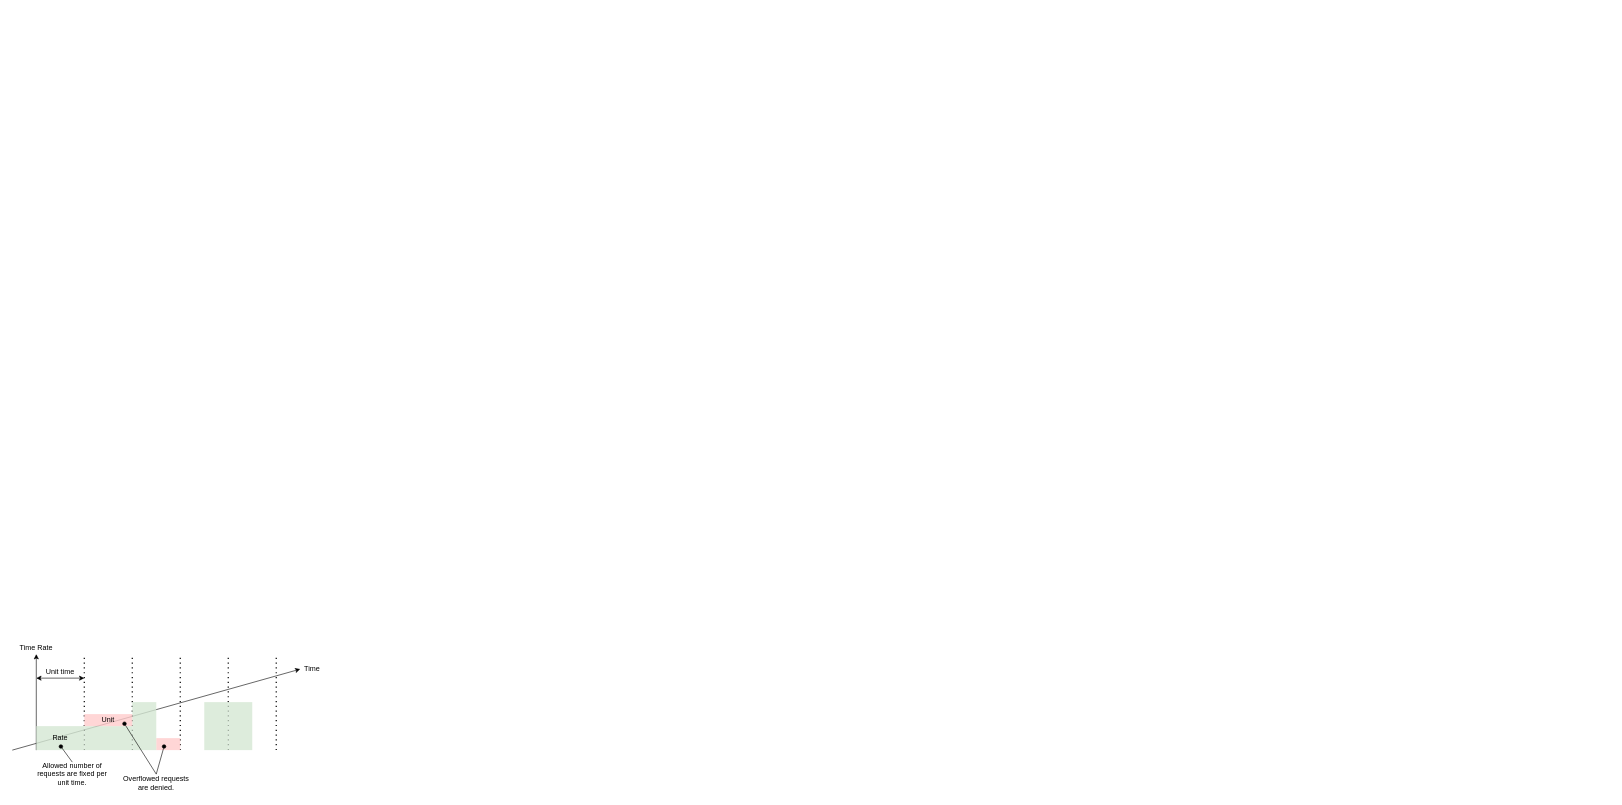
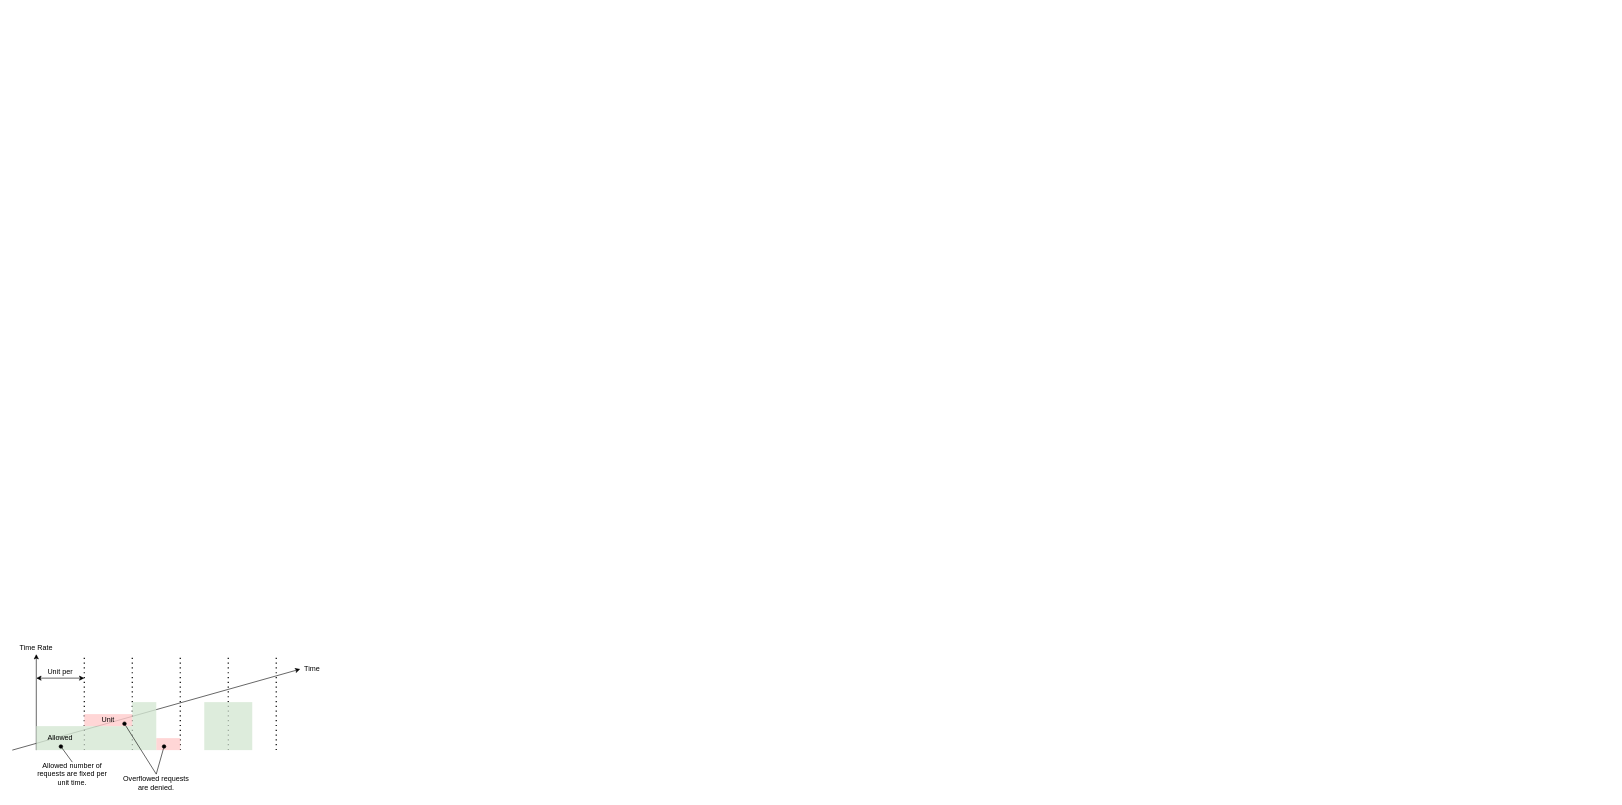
- <mxCell id="20" value="Unit time" style="text;html=1;strokeColor=none;fillColor=none;align=center;verticalAlign=middle;whiteSpace=wrap;rounded=0;" vertex="1" parent="1"><mxGeometry x="60" y="1110" width="80" height="20" as="geometry" /></mxCell>
+ <mxCell id="20" value="Unit per" style="text;html=1;strokeColor=none;fillColor=none;align=center;verticalAlign=middle;whiteSpace=wrap;rounded=0;" vertex="1" parent="1"><mxGeometry x="60" y="1110" width="80" height="20" as="geometry" /></mxCell>
- <mxCell id="13" value="Rate" style="rounded=0;whiteSpace=wrap;html=1;fillColor=#d5e8d4;strokeColor=none;fillStyle=auto;fillOpacity=80;" vertex="1" parent="1"><mxGeometry x="60" y="1210" width="80" height="40" as="geometry" /></mxCell>
+ <mxCell id="13" value="Allowed" style="rounded=0;whiteSpace=wrap;html=1;fillColor=#d5e8d4;strokeColor=none;fillStyle=auto;fillOpacity=80;" vertex="1" parent="1"><mxGeometry x="60" y="1210" width="80" height="40" as="geometry" /></mxCell>
